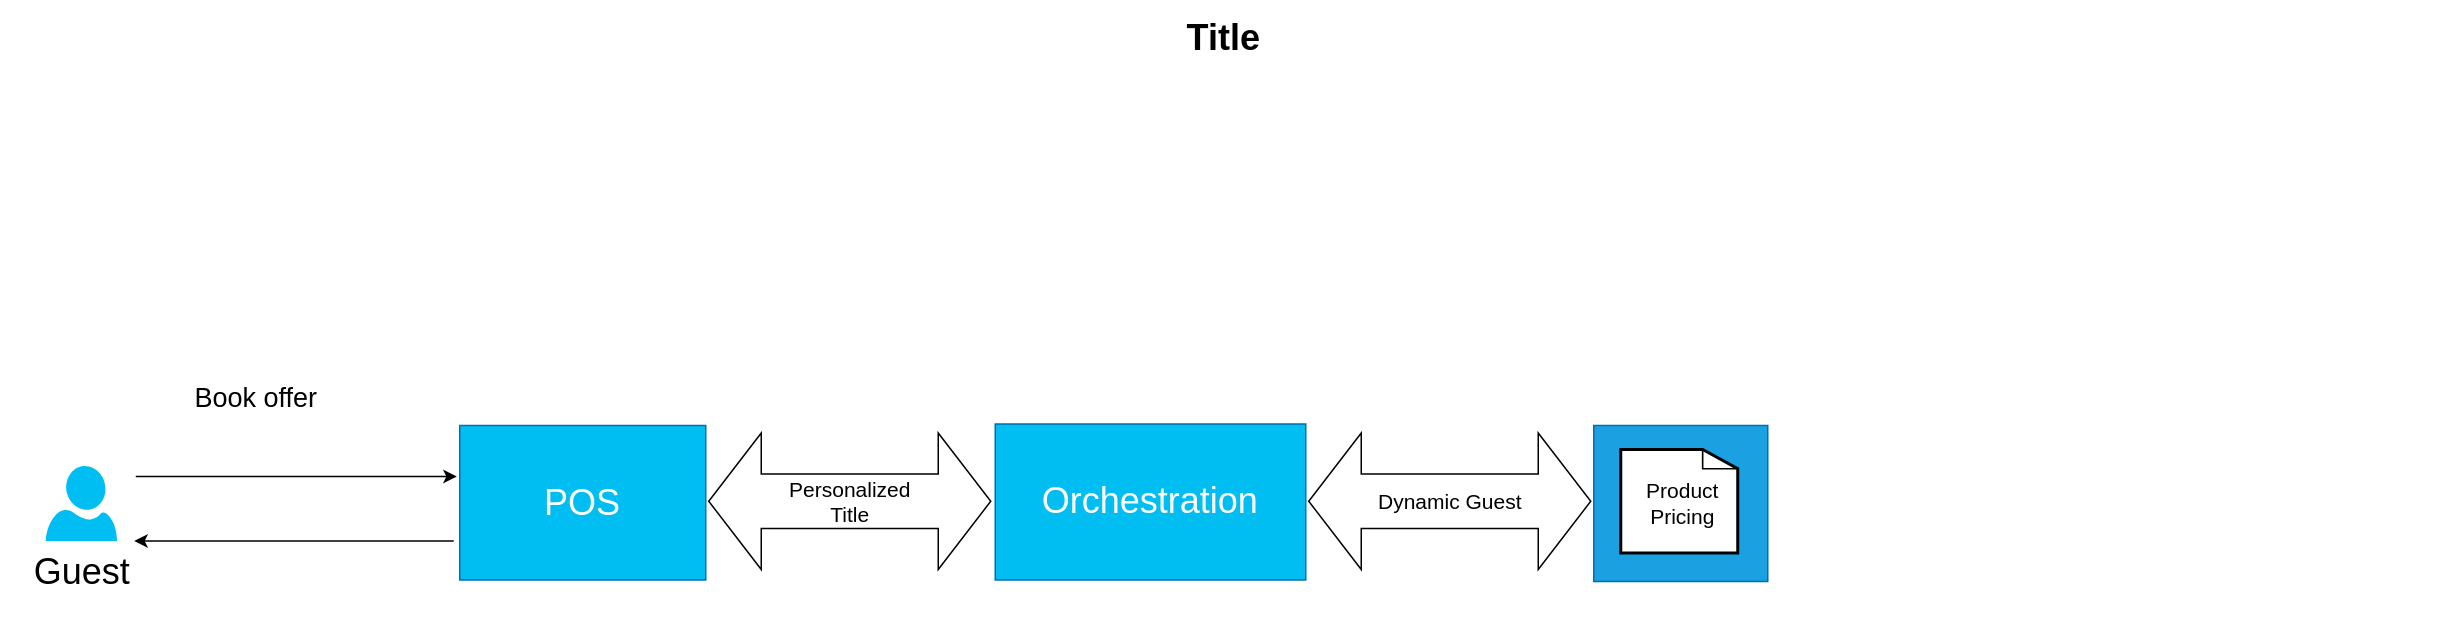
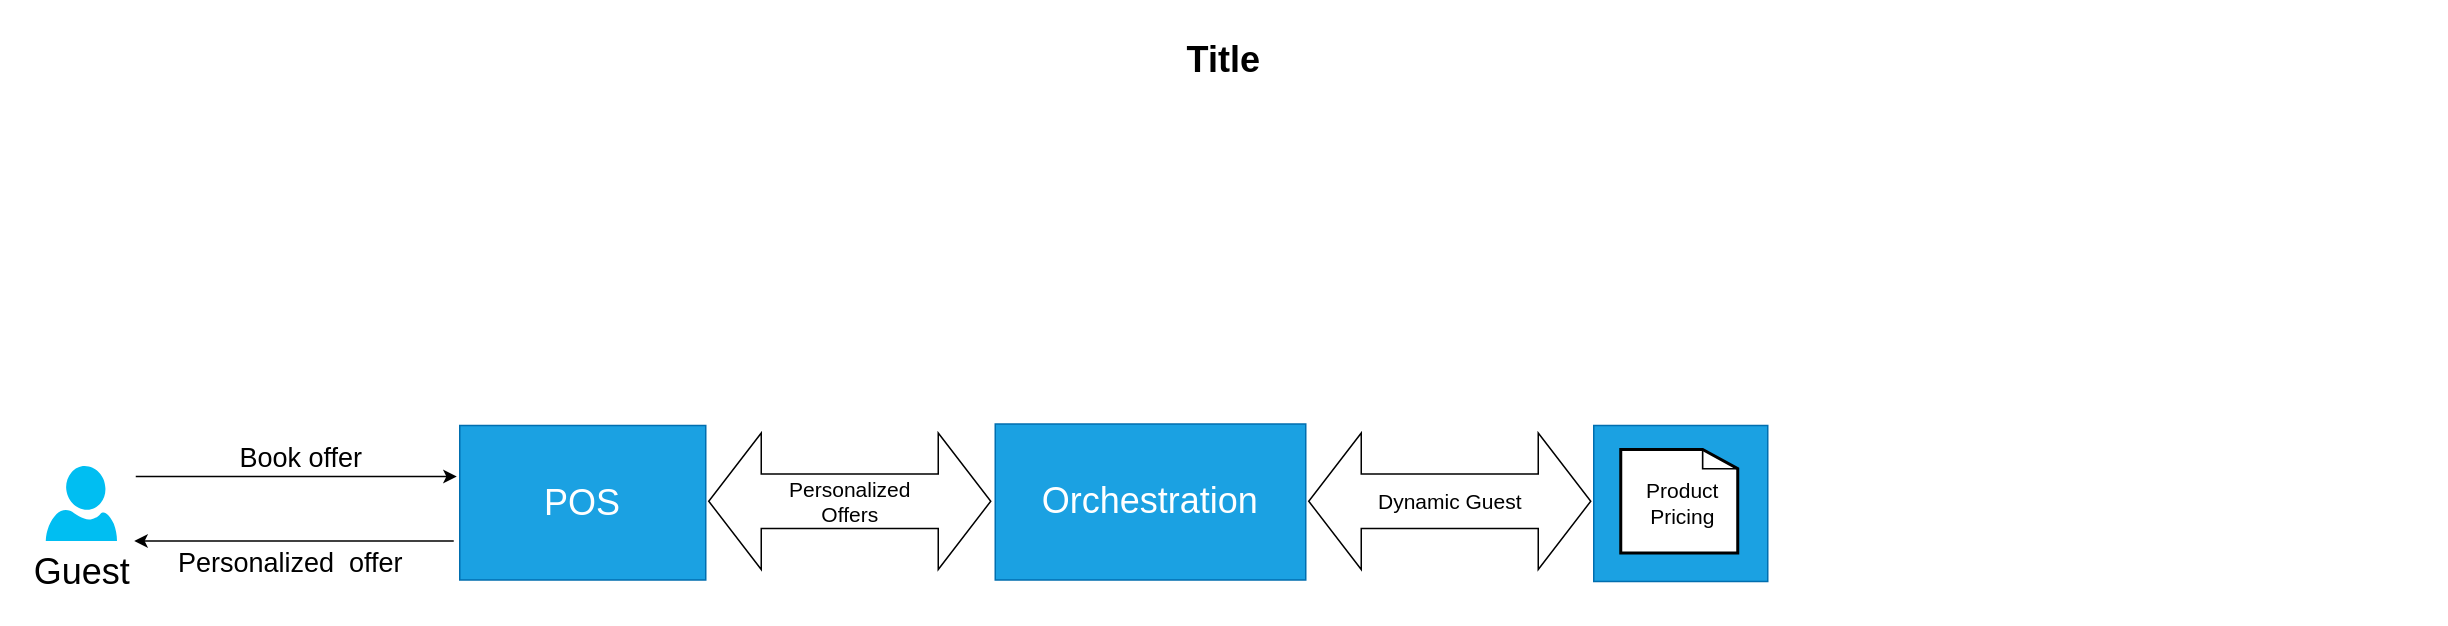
- <mxCell id="2" value="Title" style="text;strokeColor=none;fillColor=none;html=1;fontSize=24;fontStyle=1;verticalAlign=middle;align=center;" parent="1" vertex="1"><mxGeometry x="20" y="5" width="1590" height="40" as="geometry" /></mxCell>
+ <mxCell id="2" value="Title" style="text;strokeColor=none;fillColor=none;html=1;fontSize=24;fontStyle=1;verticalAlign=middle;align=center;" parent="1" vertex="1"><mxGeometry x="20" y="20" width="1590" height="40" as="geometry" /></mxCell>
- <mxCell id="7" value="&lt;font style=&quot;font-size: 18px;&quot;&gt;Book offer&lt;/font&gt;" style="text;html=1;align=center;verticalAlign=middle;resizable=0;points=[];autosize=1;strokeColor=none;fillColor=none;" vertex="1" parent="1"><mxGeometry x="115" y="245" width="110" height="40" as="geometry" /></mxCell>
+ <mxCell id="7" value="&lt;font style=&quot;font-size: 18px;&quot;&gt;Book offer&lt;/font&gt;" style="text;html=1;align=center;verticalAlign=middle;resizable=0;points=[];autosize=1;strokeColor=none;fillColor=none;" vertex="1" parent="1"><mxGeometry x="145" y="285" width="110" height="40" as="geometry" /></mxCell>
- <mxCell id="9" value="&lt;font style=&quot;font-size: 14px;&quot;&gt;Personalized&lt;br&gt;Title&lt;/font&gt;" style="html=1;shadow=0;dashed=0;align=center;verticalAlign=middle;shape=mxgraph.arrows2.twoWayArrow;dy=0.6;dx=35;" vertex="1" parent="1"><mxGeometry x="472" y="288" width="188" height="91" as="geometry" /></mxCell>
+ <mxCell id="9" value="&lt;font style=&quot;font-size: 14px;&quot;&gt;Personalized&lt;br&gt;Offers&lt;/font&gt;" style="html=1;shadow=0;dashed=0;align=center;verticalAlign=middle;shape=mxgraph.arrows2.twoWayArrow;dy=0.6;dx=35;" vertex="1" parent="1"><mxGeometry x="472" y="288" width="188" height="91" as="geometry" /></mxCell>
- <mxCell id="10" value="&lt;font style=&quot;font-size: 24px;&quot;&gt;Orchestration&lt;/font&gt;" style="rounded=0;whiteSpace=wrap;html=1;fillColor=#00bef2;fontColor=#ffffff;strokeColor=#006EAF;" vertex="1" parent="1"><mxGeometry x="663" y="282" width="207" height="104" as="geometry" /></mxCell>
+ <mxCell id="10" value="&lt;font style=&quot;font-size: 24px;&quot;&gt;Orchestration&lt;/font&gt;" style="rounded=0;whiteSpace=wrap;html=1;fillColor=#1ba1e2;fontColor=#ffffff;strokeColor=#006EAF;" vertex="1" parent="1"><mxGeometry x="663" y="282" width="207" height="104" as="geometry" /></mxCell>
- <mxCell id="4" value="&lt;font style=&quot;font-size: 24px;&quot;&gt;POS&lt;/font&gt;" style="rounded=0;whiteSpace=wrap;html=1;fillColor=#00bef2;fontColor=#ffffff;strokeColor=#006EAF;" vertex="1" parent="1"><mxGeometry x="306" y="283" width="164" height="103" as="geometry" /></mxCell>
+ <mxCell id="4" value="&lt;font style=&quot;font-size: 24px;&quot;&gt;POS&lt;/font&gt;" style="rounded=0;whiteSpace=wrap;html=1;fillColor=#1ba1e2;fontColor=#ffffff;strokeColor=#006EAF;" vertex="1" parent="1"><mxGeometry x="306" y="283" width="164" height="103" as="geometry" /></mxCell>
+ <mxCell id="8" value="&lt;font style=&quot;font-size: 18px;&quot;&gt;Personalized&amp;nbsp; offer&lt;/font&gt;" style="text;html=1;align=center;verticalAlign=middle;resizable=0;points=[];autosize=1;strokeColor=none;fillColor=none;" vertex="1" parent="1"><mxGeometry x="108" y="355" width="170" height="40" as="geometry" /></mxCell>
